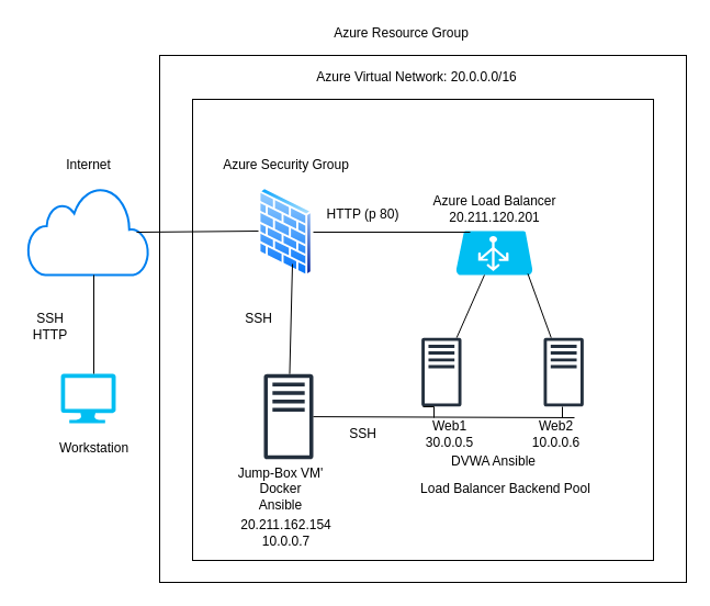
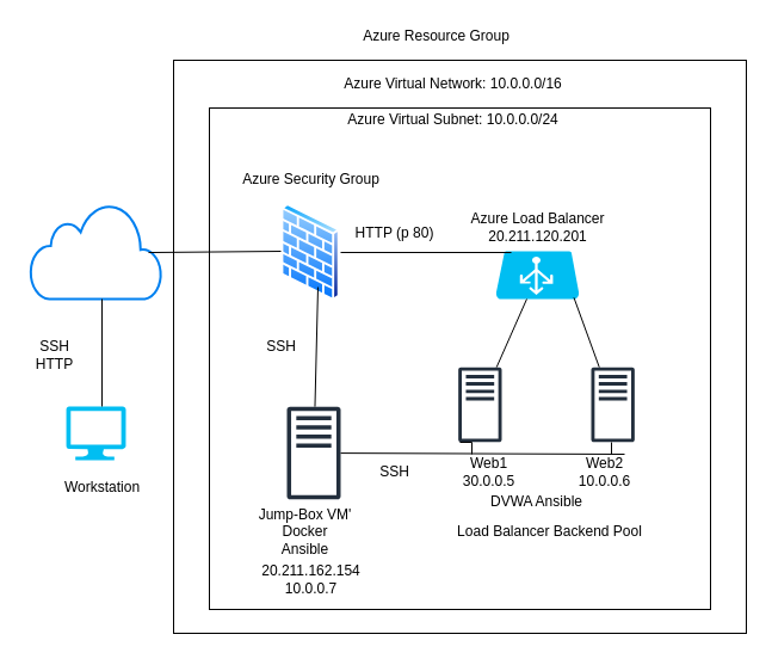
- <mxCell id="32" value="Azure Virtual Network: 20.0.0.0/16" style="text;html=1;align=center;verticalAlign=middle;resizable=0;points=[];autosize=1;strokeColor=none;fillColor=none;" vertex="1" parent="1"><mxGeometry x="279" y="60" width="200" height="20" as="geometry" /></mxCell>
+ <mxCell id="32" value="Azure Virtual Network: 10.0.0.0/16" style="text;html=1;align=center;verticalAlign=middle;resizable=0;points=[];autosize=1;strokeColor=none;fillColor=none;" vertex="1" parent="1"><mxGeometry x="279" y="60" width="200" height="20" as="geometry" /></mxCell>
+ <mxCell id="31" value="Azure Virtual Subnet: 10.0.0.0/24" style="text;html=1;align=center;verticalAlign=middle;resizable=0;points=[];autosize=1;strokeColor=none;fillColor=none;" vertex="1" parent="1"><mxGeometry x="284" y="90" width="190" height="20" as="geometry" /></mxCell>
- <mxCell id="16" value="Internet" style="text;html=1;align=center;verticalAlign=middle;resizable=0;points=[];autosize=1;strokeColor=none;fillColor=none;" vertex="1" parent="1"><mxGeometry x="50" y="140" width="60" height="20" as="geometry" /></mxCell>
